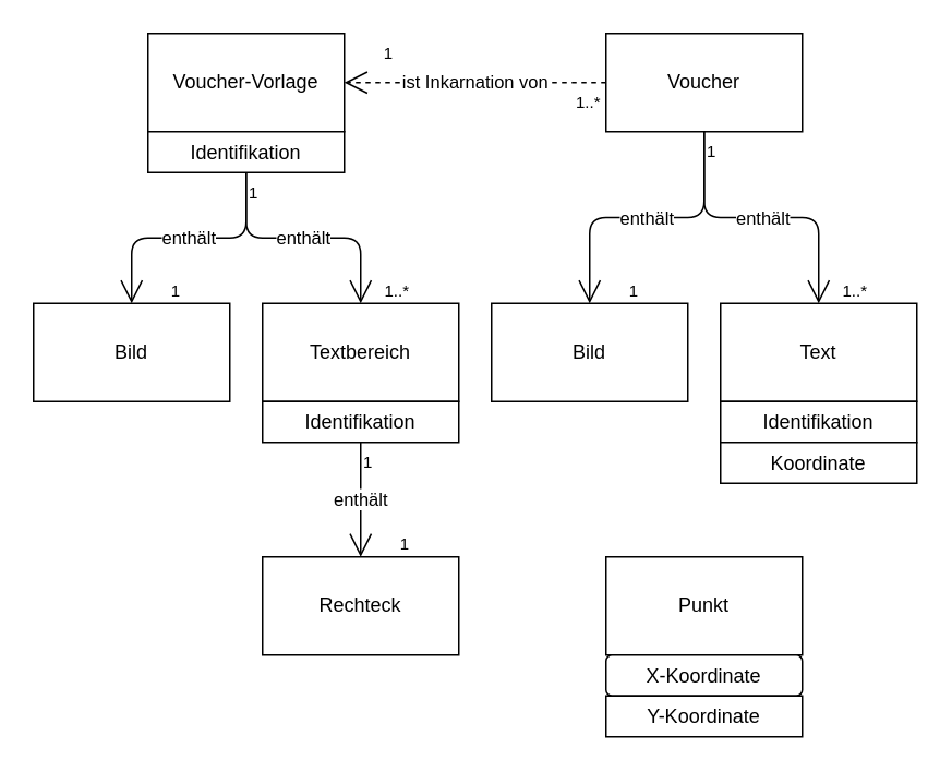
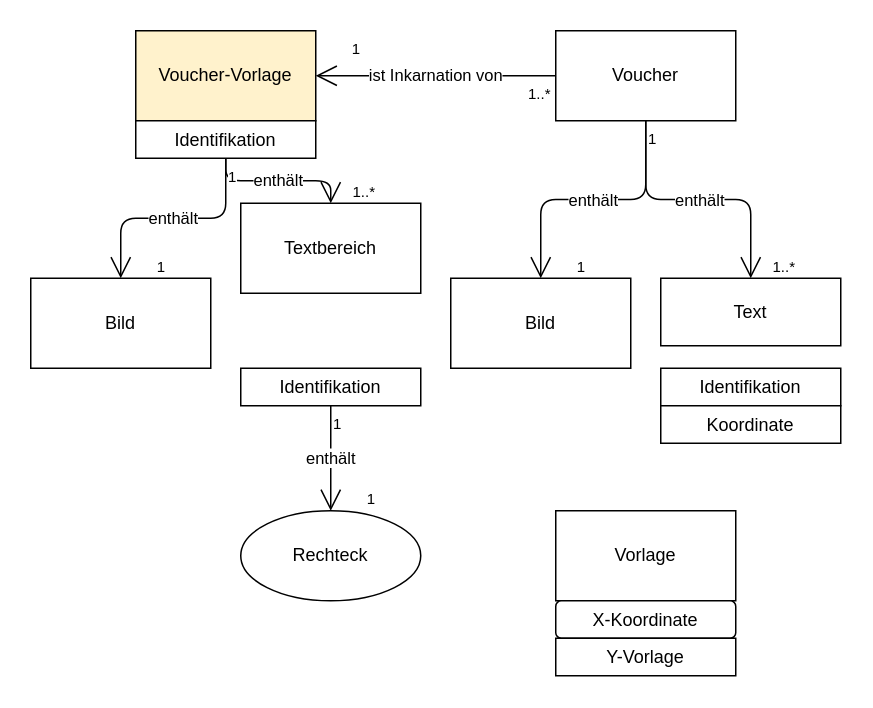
- <mxCell id="2" value="Voucher-Vorlage" style="rounded=0;whiteSpace=wrap;html=1;" parent="1" vertex="1"><mxGeometry x="90" y="20" width="120" height="60" as="geometry" /></mxCell>
+ <mxCell id="2" value="Voucher-Vorlage" style="rounded=0;whiteSpace=wrap;html=1;fillColor=#fff2cc;" parent="1" vertex="1"><mxGeometry x="90" y="20" width="120" height="60" as="geometry" /></mxCell>
- <mxCell id="20" value="ist Inkarnation von" style="endArrow=open;html=1;endSize=12;startArrow=none;startSize=14;startFill=0;edgeStyle=orthogonalEdgeStyle;dashed=1;" parent="1" source="11" target="2" edge="1"><mxGeometry relative="1" as="geometry"><mxPoint x="300" y="-10" as="sourcePoint" /><mxPoint x="390" y="370" as="targetPoint" /></mxGeometry></mxCell>
+ <mxCell id="20" value="ist Inkarnation von" style="endArrow=open;html=1;endSize=12;startArrow=none;startSize=14;startFill=0;edgeStyle=orthogonalEdgeStyle;" parent="1" source="11" target="2" edge="1"><mxGeometry relative="1" as="geometry"><mxPoint x="300" y="-10" as="sourcePoint" /><mxPoint x="390" y="370" as="targetPoint" /></mxGeometry></mxCell>
- <mxCell id="3" value="Textbereich" style="rounded=0;whiteSpace=wrap;html=1;" parent="1" vertex="1"><mxGeometry x="160" y="185" width="120" height="60" as="geometry" /></mxCell>
+ <mxCell id="3" value="Textbereich" style="rounded=0;whiteSpace=wrap;html=1;" parent="1" vertex="1"><mxGeometry x="160" y="135" width="120" height="60" as="geometry" /></mxCell>
- <mxCell id="16" value="Text" style="rounded=0;whiteSpace=wrap;html=1;" parent="1" vertex="1"><mxGeometry x="440" y="185" width="120" height="60" as="geometry" /></mxCell>
+ <mxCell id="16" value="Text" style="rounded=0;whiteSpace=wrap;html=1;" parent="1" vertex="1"><mxGeometry x="440" y="185" width="120" height="45" as="geometry" /></mxCell>
- <mxCell id="27" value="Rechteck" style="rounded=0;whiteSpace=wrap;html=1;" vertex="1" parent="1"><mxGeometry x="160" y="340" width="120" height="60" as="geometry" /></mxCell>
+ <mxCell id="27" value="Rechteck" style="ellipse;whiteSpace=wrap;html=1;" vertex="1" parent="1"><mxGeometry x="160" y="340" width="120" height="60" as="geometry" /></mxCell>
- <mxCell id="28" value="Punkt" style="rounded=0;whiteSpace=wrap;html=1;" vertex="1" parent="1"><mxGeometry x="370" y="340" width="120" height="60" as="geometry" /></mxCell>
+ <mxCell id="28" value="Vorlage" style="rounded=0;whiteSpace=wrap;html=1;" vertex="1" parent="1"><mxGeometry x="370" y="340" width="120" height="60" as="geometry" /></mxCell>
- <mxCell id="33" value="Y-Koordinate" style="rounded=0;whiteSpace=wrap;html=1;" vertex="1" parent="1"><mxGeometry x="370" y="425" width="120" height="25" as="geometry" /></mxCell>
+ <mxCell id="33" value="Y-Vorlage" style="rounded=0;whiteSpace=wrap;html=1;" vertex="1" parent="1"><mxGeometry x="370" y="425" width="120" height="25" as="geometry" /></mxCell>
